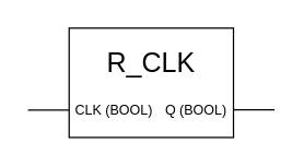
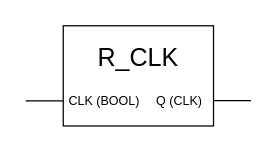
- <mxCell id="8" value="&lt;span style=&quot;font-size: 10px;&quot;&gt;Q (BOOL)&lt;/span&gt;" style="text;html=1;align=center;verticalAlign=middle;whiteSpace=wrap;rounded=0;" vertex="1" parent="1"><mxGeometry x="113" y="65" width="60" height="30" as="geometry" /></mxCell>
+ <mxCell id="8" value="&lt;span style=&quot;font-size: 10px;&quot;&gt;Q (CLK)&lt;/span&gt;" style="text;html=1;align=center;verticalAlign=middle;whiteSpace=wrap;rounded=0;" vertex="1" parent="1"><mxGeometry x="113" y="65" width="60" height="30" as="geometry" /></mxCell>
